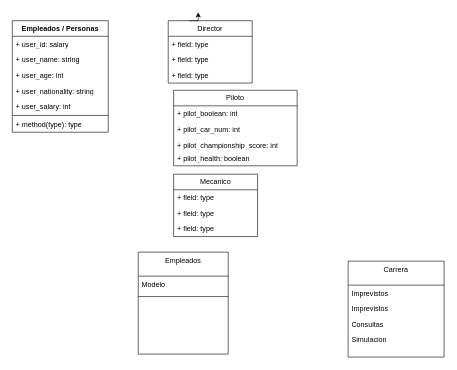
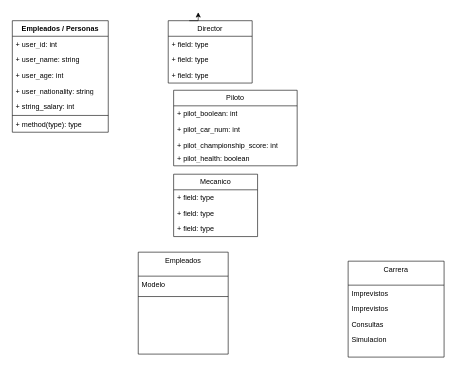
- <mxCell id="11" value="+ user_id: salary" style="text;strokeColor=none;fillColor=none;align=left;verticalAlign=top;spacingLeft=4;spacingRight=4;overflow=hidden;rotatable=0;points=[[0,0.5],[1,0.5]];portConstraint=eastwest;whiteSpace=wrap;html=1;" parent="10" vertex="1"><mxGeometry y="26" width="160" height="26" as="geometry" /></mxCell>
+ <mxCell id="11" value="+ user_id: int" style="text;strokeColor=none;fillColor=none;align=left;verticalAlign=top;spacingLeft=4;spacingRight=4;overflow=hidden;rotatable=0;points=[[0,0.5],[1,0.5]];portConstraint=eastwest;whiteSpace=wrap;html=1;" parent="10" vertex="1"><mxGeometry y="26" width="160" height="26" as="geometry" /></mxCell>
- <mxCell id="15" value="+ user_salary: int" style="text;strokeColor=none;fillColor=none;align=left;verticalAlign=top;spacingLeft=4;spacingRight=4;overflow=hidden;rotatable=0;points=[[0,0.5],[1,0.5]];portConstraint=eastwest;whiteSpace=wrap;html=1;" parent="10" vertex="1"><mxGeometry y="130" width="160" height="26" as="geometry" /></mxCell>
+ <mxCell id="15" value="+ string_salary: int" style="text;strokeColor=none;fillColor=none;align=left;verticalAlign=top;spacingLeft=4;spacingRight=4;overflow=hidden;rotatable=0;points=[[0,0.5],[1,0.5]];portConstraint=eastwest;whiteSpace=wrap;html=1;" parent="10" vertex="1"><mxGeometry y="130" width="160" height="26" as="geometry" /></mxCell>
